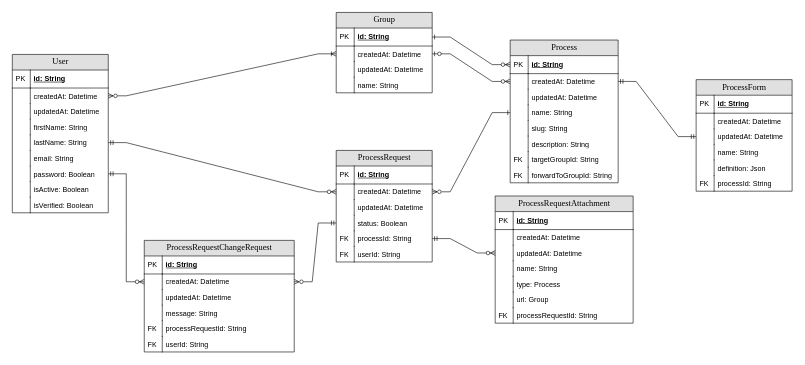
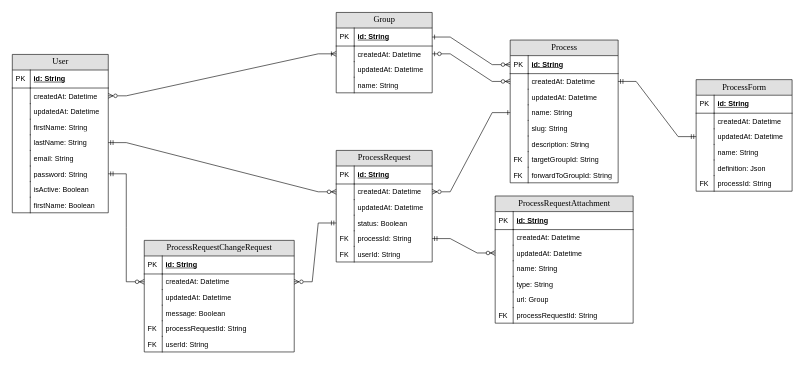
- <mxCell id="24" value="password: Boolean" style="shape=partialRectangle;top=0;left=0;right=0;bottom=0;html=1;align=left;verticalAlign=top;fillColor=none;spacingLeft=34;spacingRight=4;whiteSpace=wrap;overflow=hidden;rotatable=0;points=[[0,0.5],[1,0.5]];portConstraint=eastwest;dropTarget=0;" parent="11" vertex="1"><mxGeometry y="186" width="160" height="26" as="geometry" /></mxCell>
+ <mxCell id="24" value="password: String" style="shape=partialRectangle;top=0;left=0;right=0;bottom=0;html=1;align=left;verticalAlign=top;fillColor=none;spacingLeft=34;spacingRight=4;whiteSpace=wrap;overflow=hidden;rotatable=0;points=[[0,0.5],[1,0.5]];portConstraint=eastwest;dropTarget=0;" parent="11" vertex="1"><mxGeometry y="186" width="160" height="26" as="geometry" /></mxCell>
- <mxCell id="28" value="isVerified: Boolean" style="shape=partialRectangle;top=0;left=0;right=0;bottom=0;html=1;align=left;verticalAlign=top;fillColor=none;spacingLeft=34;spacingRight=4;whiteSpace=wrap;overflow=hidden;rotatable=0;points=[[0,0.5],[1,0.5]];portConstraint=eastwest;dropTarget=0;" parent="11" vertex="1"><mxGeometry y="238" width="160" height="26" as="geometry" /></mxCell>
+ <mxCell id="28" value="firstName: Boolean" style="shape=partialRectangle;top=0;left=0;right=0;bottom=0;html=1;align=left;verticalAlign=top;fillColor=none;spacingLeft=34;spacingRight=4;whiteSpace=wrap;overflow=hidden;rotatable=0;points=[[0,0.5],[1,0.5]];portConstraint=eastwest;dropTarget=0;" parent="11" vertex="1"><mxGeometry y="238" width="160" height="26" as="geometry" /></mxCell>
- <mxCell id="69" value="type: Process" style="shape=partialRectangle;top=0;left=0;right=0;bottom=0;html=1;align=left;verticalAlign=top;fillColor=none;spacingLeft=34;spacingRight=4;whiteSpace=wrap;overflow=hidden;rotatable=0;points=[[0,0.5],[1,0.5]];portConstraint=eastwest;dropTarget=0;" parent="60" vertex="1"><mxGeometry y="134" width="230" height="26" as="geometry" /></mxCell>
+ <mxCell id="69" value="type: String" style="shape=partialRectangle;top=0;left=0;right=0;bottom=0;html=1;align=left;verticalAlign=top;fillColor=none;spacingLeft=34;spacingRight=4;whiteSpace=wrap;overflow=hidden;rotatable=0;points=[[0,0.5],[1,0.5]];portConstraint=eastwest;dropTarget=0;" parent="60" vertex="1"><mxGeometry y="134" width="230" height="26" as="geometry" /></mxCell>
- <mxCell id="102" value="message: String" style="shape=partialRectangle;top=0;left=0;right=0;bottom=0;html=1;align=left;verticalAlign=top;fillColor=none;spacingLeft=34;spacingRight=4;whiteSpace=wrap;overflow=hidden;rotatable=0;points=[[0,0.5],[1,0.5]];portConstraint=eastwest;dropTarget=0;" parent="95" vertex="1"><mxGeometry y="108" width="250" height="26" as="geometry" /></mxCell>
+ <mxCell id="102" value="message: Boolean" style="shape=partialRectangle;top=0;left=0;right=0;bottom=0;html=1;align=left;verticalAlign=top;fillColor=none;spacingLeft=34;spacingRight=4;whiteSpace=wrap;overflow=hidden;rotatable=0;points=[[0,0.5],[1,0.5]];portConstraint=eastwest;dropTarget=0;" parent="95" vertex="1"><mxGeometry y="108" width="250" height="26" as="geometry" /></mxCell>
